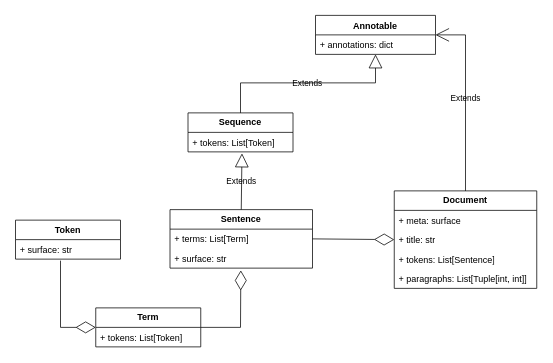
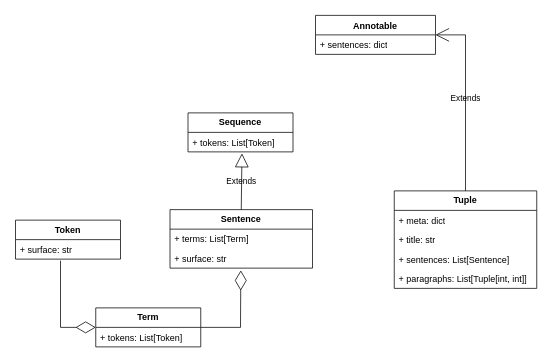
- <mxCell id="3" value="+ annotations: dict" style="text;strokeColor=none;fillColor=none;align=left;verticalAlign=top;spacingLeft=4;spacingRight=4;overflow=hidden;rotatable=0;points=[[0,0.5],[1,0.5]];portConstraint=eastwest;whiteSpace=wrap;html=1;" vertex="1" parent="2"><mxGeometry y="26" width="160" height="26" as="geometry" /></mxCell>
+ <mxCell id="3" value="+ sentences: dict" style="text;strokeColor=none;fillColor=none;align=left;verticalAlign=top;spacingLeft=4;spacingRight=4;overflow=hidden;rotatable=0;points=[[0,0.5],[1,0.5]];portConstraint=eastwest;whiteSpace=wrap;html=1;" vertex="1" parent="2"><mxGeometry y="26" width="160" height="26" as="geometry" /></mxCell>
- <mxCell id="18" value="Extends" style="endArrow=block;endSize=16;endFill=0;html=1;rounded=0;exitX=0.5;exitY=0;exitDx=0;exitDy=0;entryX=0.5;entryY=1;entryDx=0;entryDy=0;labelBackgroundColor=none;" edge="1" parent="1" source="12" target="2"><mxGeometry width="160" relative="1" as="geometry"><mxPoint x="380" y="120" as="sourcePoint" /><mxPoint x="540" y="120" as="targetPoint" /><Array as="points"><mxPoint x="320" y="110" /><mxPoint x="500" y="110" /></Array></mxGeometry></mxCell>
- <mxCell id="4" value="&lt;b&gt;Document&lt;/b&gt;" style="swimlane;fontStyle=0;childLayout=stackLayout;horizontal=1;startSize=26;fillColor=none;horizontalStack=0;resizeParent=1;resizeParentMax=0;resizeLast=0;collapsible=1;marginBottom=0;whiteSpace=wrap;html=1;" vertex="1" parent="1"><mxGeometry x="525" y="254" width="190" height="130" as="geometry" /></mxCell>
+ <mxCell id="4" value="&lt;b&gt;Tuple&lt;/b&gt;" style="swimlane;fontStyle=0;childLayout=stackLayout;horizontal=1;startSize=26;fillColor=none;horizontalStack=0;resizeParent=1;resizeParentMax=0;resizeLast=0;collapsible=1;marginBottom=0;whiteSpace=wrap;html=1;" vertex="1" parent="1"><mxGeometry x="525" y="254" width="190" height="130" as="geometry" /></mxCell>
- <mxCell id="5" value="+ meta: surface" style="text;strokeColor=none;fillColor=none;align=left;verticalAlign=top;spacingLeft=4;spacingRight=4;overflow=hidden;rotatable=0;points=[[0,0.5],[1,0.5]];portConstraint=eastwest;whiteSpace=wrap;html=1;" vertex="1" parent="4"><mxGeometry y="26" width="190" height="26" as="geometry" /></mxCell>
+ <mxCell id="5" value="+ meta: dict" style="text;strokeColor=none;fillColor=none;align=left;verticalAlign=top;spacingLeft=4;spacingRight=4;overflow=hidden;rotatable=0;points=[[0,0.5],[1,0.5]];portConstraint=eastwest;whiteSpace=wrap;html=1;" vertex="1" parent="4"><mxGeometry y="26" width="190" height="26" as="geometry" /></mxCell>
- <mxCell id="20" value="" style="endArrow=diamondThin;endFill=0;endSize=24;html=1;rounded=0;exitX=1;exitY=0.5;exitDx=0;exitDy=0;entryX=0;entryY=0.5;entryDx=0;entryDy=0;" edge="1" parent="1" source="10" target="6"><mxGeometry width="160" relative="1" as="geometry"><mxPoint x="440" y="280" as="sourcePoint" /><mxPoint x="600" y="280" as="targetPoint" /></mxGeometry></mxCell>
- <mxCell id="7" value="+ tokens: List[Sentence]" style="text;strokeColor=none;fillColor=none;align=left;verticalAlign=top;spacingLeft=4;spacingRight=4;overflow=hidden;rotatable=0;points=[[0,0.5],[1,0.5]];portConstraint=eastwest;whiteSpace=wrap;html=1;" vertex="1" parent="4"><mxGeometry y="78" width="190" height="26" as="geometry" /></mxCell>
+ <mxCell id="7" value="+ sentences: List[Sentence]" style="text;strokeColor=none;fillColor=none;align=left;verticalAlign=top;spacingLeft=4;spacingRight=4;overflow=hidden;rotatable=0;points=[[0,0.5],[1,0.5]];portConstraint=eastwest;whiteSpace=wrap;html=1;" vertex="1" parent="4"><mxGeometry y="78" width="190" height="26" as="geometry" /></mxCell>
